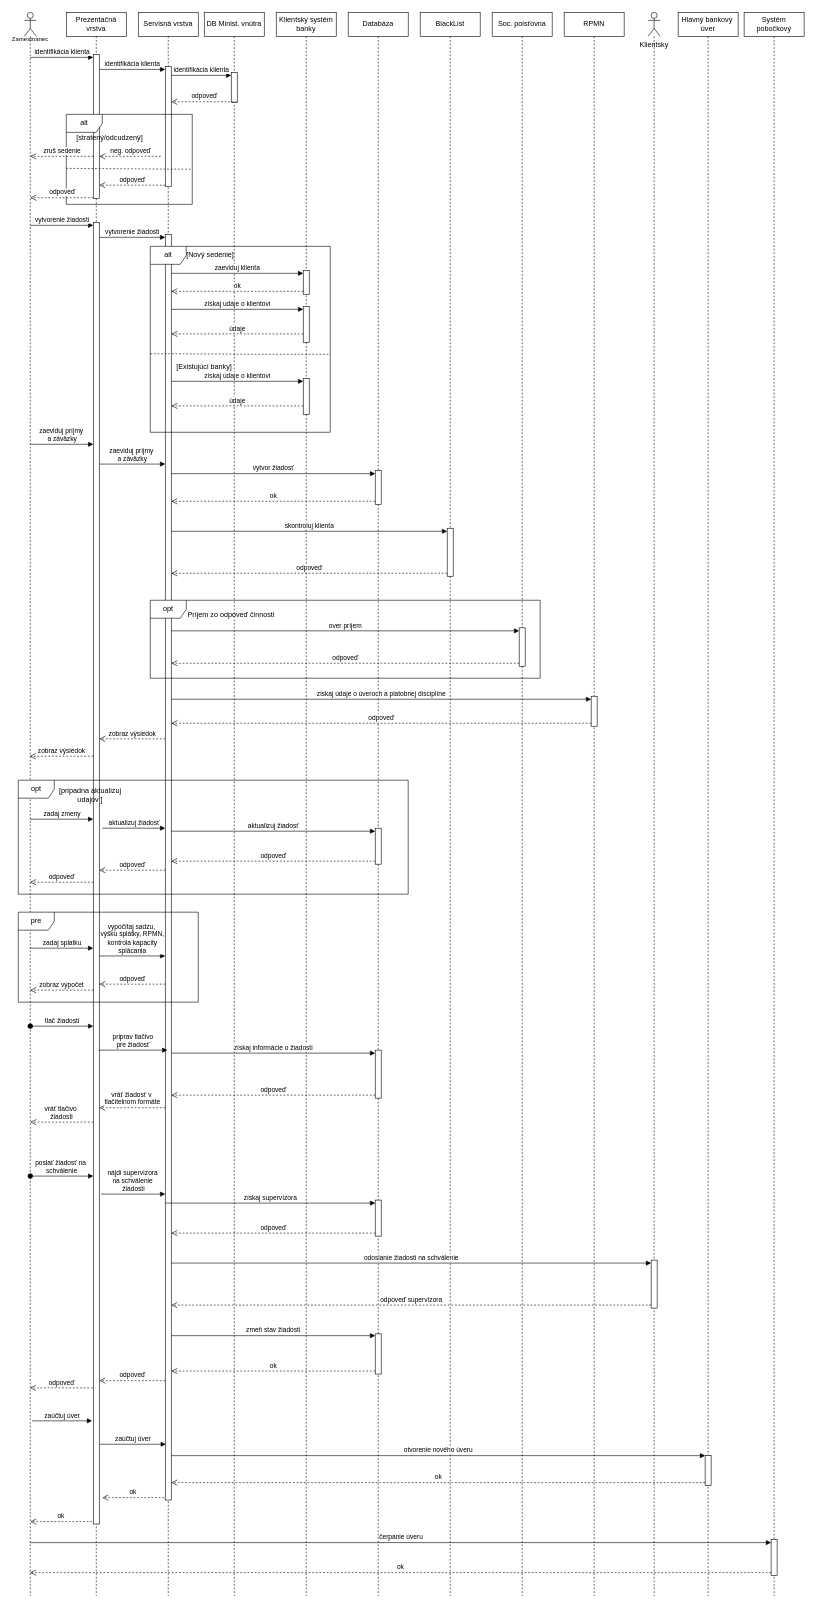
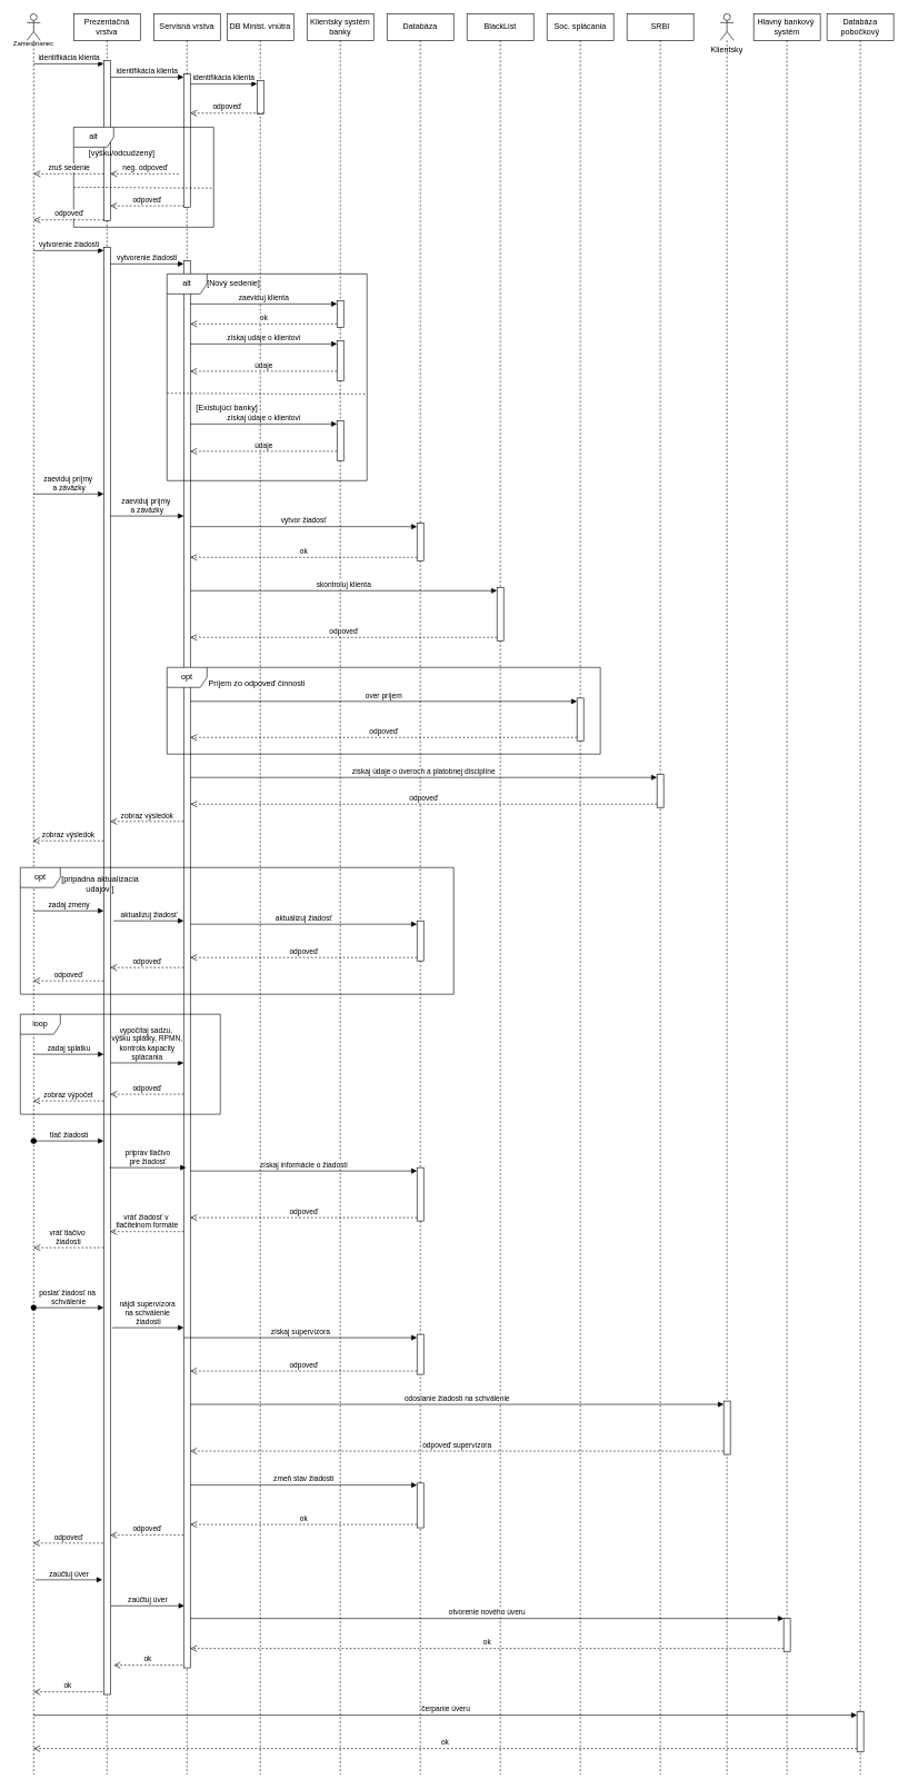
- <mxCell id="54" value="Soc. poisťovna" style="shape=umlLifeline;perimeter=lifelinePerimeter;whiteSpace=wrap;html=1;container=1;dropTarget=0;collapsible=0;recursiveResize=0;outlineConnect=0;portConstraint=eastwest;newEdgeStyle={&quot;curved&quot;:0,&quot;rounded&quot;:0};" vertex="1" parent="1"><mxGeometry x="820" y="20" width="100" height="2640" as="geometry" /></mxCell>
+ <mxCell id="54" value="Soc. splácania" style="shape=umlLifeline;perimeter=lifelinePerimeter;whiteSpace=wrap;html=1;container=1;dropTarget=0;collapsible=0;recursiveResize=0;outlineConnect=0;portConstraint=eastwest;newEdgeStyle={&quot;curved&quot;:0,&quot;rounded&quot;:0};" vertex="1" parent="1"><mxGeometry x="820" y="20" width="100" height="2640" as="geometry" /></mxCell>
- <mxCell id="60" value="&lt;div&gt;RPMN&lt;/div&gt;" style="shape=umlLifeline;perimeter=lifelinePerimeter;whiteSpace=wrap;html=1;container=1;dropTarget=0;collapsible=0;recursiveResize=0;outlineConnect=0;portConstraint=eastwest;newEdgeStyle={&quot;curved&quot;:0,&quot;rounded&quot;:0};" vertex="1" parent="1"><mxGeometry x="940" y="20" width="100" height="2640" as="geometry" /></mxCell>
+ <mxCell id="60" value="&lt;div&gt;SRBI&lt;/div&gt;" style="shape=umlLifeline;perimeter=lifelinePerimeter;whiteSpace=wrap;html=1;container=1;dropTarget=0;collapsible=0;recursiveResize=0;outlineConnect=0;portConstraint=eastwest;newEdgeStyle={&quot;curved&quot;:0,&quot;rounded&quot;:0};" vertex="1" parent="1"><mxGeometry x="940" y="20" width="100" height="2640" as="geometry" /></mxCell>
- <mxCell id="97" value="&lt;div&gt;Hlavný bankový&amp;nbsp;&lt;/div&gt;&lt;div&gt;úver&lt;/div&gt;" style="shape=umlLifeline;perimeter=lifelinePerimeter;whiteSpace=wrap;html=1;container=1;dropTarget=0;collapsible=0;recursiveResize=0;outlineConnect=0;portConstraint=eastwest;newEdgeStyle={&quot;curved&quot;:0,&quot;rounded&quot;:0};" vertex="1" parent="1"><mxGeometry x="1130" y="20" width="100" height="2640" as="geometry" /></mxCell>
+ <mxCell id="97" value="&lt;div&gt;Hlavný bankový&amp;nbsp;&lt;/div&gt;&lt;div&gt;systém&lt;/div&gt;" style="shape=umlLifeline;perimeter=lifelinePerimeter;whiteSpace=wrap;html=1;container=1;dropTarget=0;collapsible=0;recursiveResize=0;outlineConnect=0;portConstraint=eastwest;newEdgeStyle={&quot;curved&quot;:0,&quot;rounded&quot;:0};" vertex="1" parent="1"><mxGeometry x="1130" y="20" width="100" height="2640" as="geometry" /></mxCell>
- <mxCell id="105" value="Systém pobočkový" style="shape=umlLifeline;perimeter=lifelinePerimeter;whiteSpace=wrap;html=1;container=1;dropTarget=0;collapsible=0;recursiveResize=0;outlineConnect=0;portConstraint=eastwest;newEdgeStyle={&quot;curved&quot;:0,&quot;rounded&quot;:0};" vertex="1" parent="1"><mxGeometry x="1240" y="20" width="100" height="2640" as="geometry" /></mxCell>
+ <mxCell id="105" value="Databáza pobočkový" style="shape=umlLifeline;perimeter=lifelinePerimeter;whiteSpace=wrap;html=1;container=1;dropTarget=0;collapsible=0;recursiveResize=0;outlineConnect=0;portConstraint=eastwest;newEdgeStyle={&quot;curved&quot;:0,&quot;rounded&quot;:0};" vertex="1" parent="1"><mxGeometry x="1240" y="20" width="100" height="2640" as="geometry" /></mxCell>
- <mxCell id="19" value="[stratený/odcudzený]" style="text;html=1;align=center;verticalAlign=middle;whiteSpace=wrap;rounded=0;" vertex="1" parent="1"><mxGeometry x="100" y="215" width="165" height="30" as="geometry" /></mxCell>
+ <mxCell id="19" value="[výšku/odcudzený]" style="text;html=1;align=center;verticalAlign=middle;whiteSpace=wrap;rounded=0;" vertex="1" parent="1"><mxGeometry x="100" y="215" width="165" height="30" as="geometry" /></mxCell>
- <mxCell id="67" value="[pripadna aktualizuj udajov ]" style="text;html=1;align=center;verticalAlign=middle;whiteSpace=wrap;rounded=0;" vertex="1" parent="1"><mxGeometry x="90" y="1310" width="120" height="30" as="geometry" /></mxCell>
+ <mxCell id="67" value="[pripadna aktualizacia udajov ]" style="text;html=1;align=center;verticalAlign=middle;whiteSpace=wrap;rounded=0;" vertex="1" parent="1"><mxGeometry x="90" y="1310" width="120" height="30" as="geometry" /></mxCell>
- <mxCell id="74" value="pre" style="shape=umlFrame;whiteSpace=wrap;html=1;pointerEvents=0;" vertex="1" parent="1"><mxGeometry x="30" y="1520" width="300" height="150" as="geometry" /></mxCell>
+ <mxCell id="74" value="loop" style="shape=umlFrame;whiteSpace=wrap;html=1;pointerEvents=0;" vertex="1" parent="1"><mxGeometry x="30" y="1520" width="300" height="150" as="geometry" /></mxCell>
